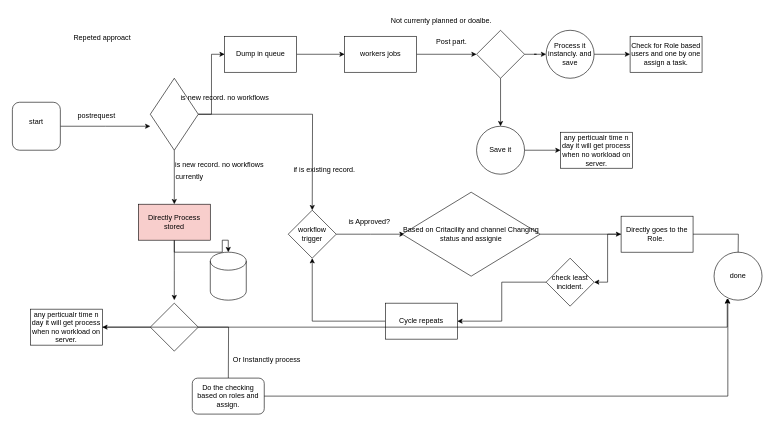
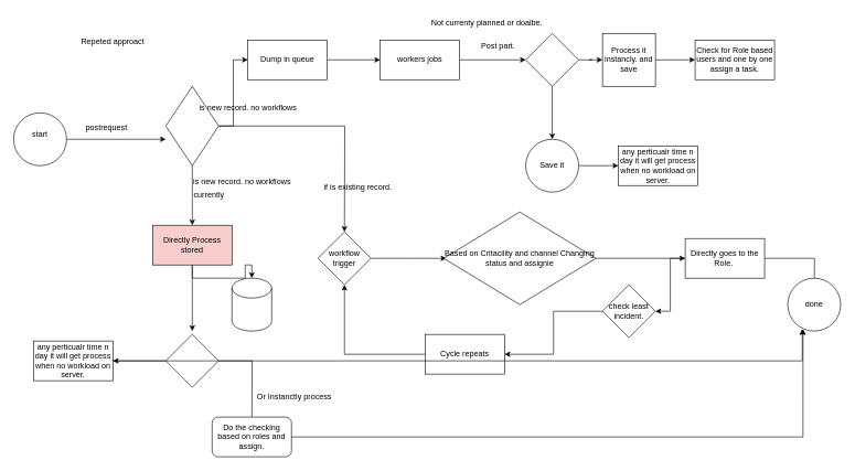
- <mxCell id="19" value="Process it instancly. and save" style="ellipse;whiteSpace=wrap;html=1;" vertex="1" parent="1"><mxGeometry x="910" y="50" width="80" height="80" as="geometry" /></mxCell>
+ <mxCell id="19" value="Process it instancly. and save" style="whiteSpace=wrap;html=1;rounded=0;" vertex="1" parent="1"><mxGeometry x="910" y="50" width="80" height="80" as="geometry" /></mxCell>
- <mxCell id="4" value="start&lt;div&gt;&lt;br&gt;&lt;/div&gt;" style="whiteSpace=wrap;html=1;aspect=fixed;rounded=1;" vertex="1" parent="1"><mxGeometry x="20" y="170" width="80" height="80" as="geometry" /></mxCell>
+ <mxCell id="4" value="start&lt;div&gt;&lt;br&gt;&lt;/div&gt;" style="ellipse;whiteSpace=wrap;html=1;aspect=fixed;" vertex="1" parent="1"><mxGeometry x="20" y="170" width="80" height="80" as="geometry" /></mxCell>
- <mxCell id="33" value="is Approved?" style="text;html=1;align=center;verticalAlign=middle;resizable=0;points=[];autosize=1;strokeColor=none;fillColor=none;" vertex="1" parent="1"><mxGeometry x="570" y="355" width="90" height="30" as="geometry" /></mxCell>
